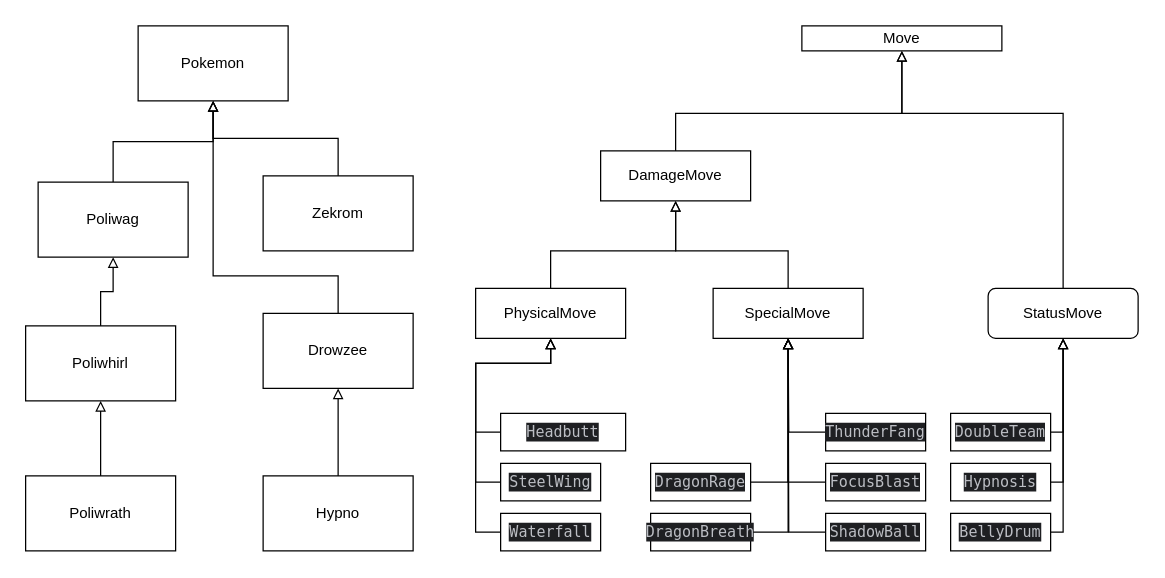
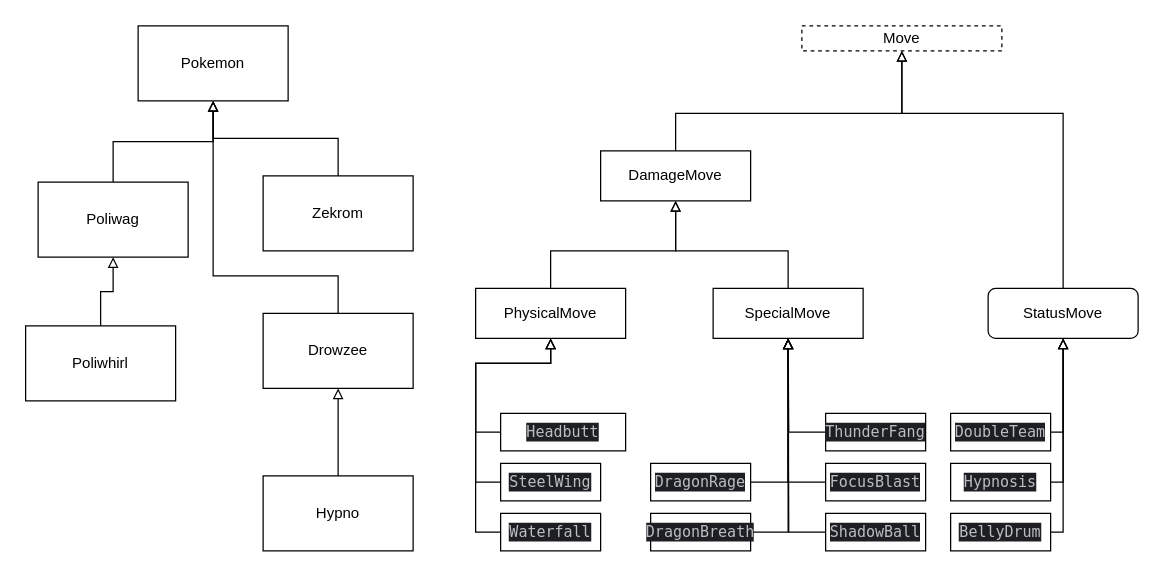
- <mxCell id="45" value="Move&lt;br&gt;" style="rounded=0;whiteSpace=wrap;html=1;" parent="1" vertex="1"><mxGeometry x="641" y="20" width="160" height="20" as="geometry" /></mxCell>
+ <mxCell id="45" value="Move&lt;br&gt;" style="rounded=0;whiteSpace=wrap;html=1;dashed=1;" parent="1" vertex="1"><mxGeometry x="641" y="20" width="160" height="20" as="geometry" /></mxCell>
- <mxCell id="2" style="edgeStyle=orthogonalEdgeStyle;rounded=0;orthogonalLoop=1;jettySize=auto;html=1;entryX=0.5;entryY=1;entryDx=0;entryDy=0;endArrow=block;endFill=0;" parent="1" source="3" target="5" edge="1"><mxGeometry relative="1" as="geometry"><Array as="points"><mxPoint x="80" y="356" /><mxPoint x="80" y="356" /></Array></mxGeometry></mxCell>
- <mxCell id="3" value="Poliwrath" style="rounded=0;whiteSpace=wrap;html=1;" parent="1" vertex="1"><mxGeometry x="20" y="380" width="120" height="60" as="geometry" /></mxCell>
